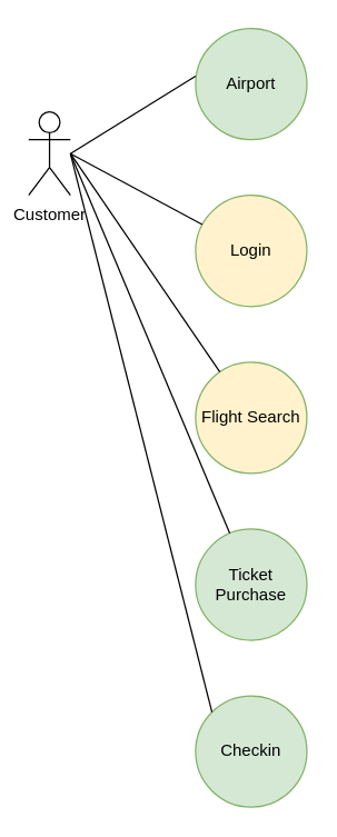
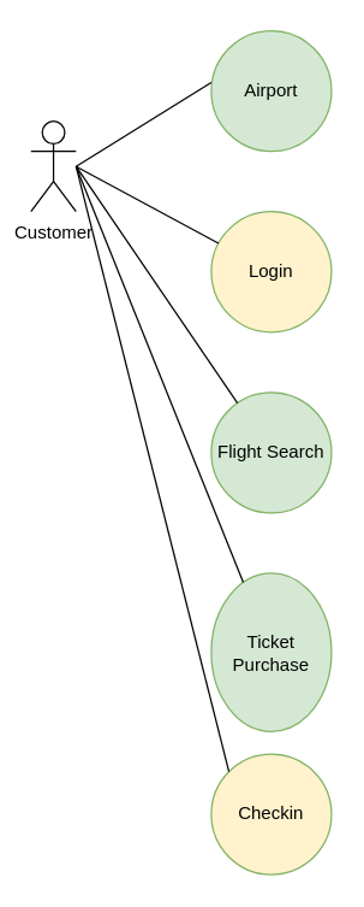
- <mxCell id="5" value="Flight Search" style="ellipse;whiteSpace=wrap;html=1;fillColor=#fff2cc;strokeColor=#82b366;" parent="1" vertex="1"><mxGeometry x="140" y="260" width="80" height="80" as="geometry" /></mxCell>
+ <mxCell id="5" value="Flight Search" style="ellipse;whiteSpace=wrap;html=1;fillColor=#d5e8d4;strokeColor=#82b366;" parent="1" vertex="1"><mxGeometry x="140" y="260" width="80" height="80" as="geometry" /></mxCell>
- <mxCell id="11" value="Ticket Purchase" style="ellipse;whiteSpace=wrap;html=1;fillColor=#d5e8d4;strokeColor=#82b366;" parent="1" vertex="1"><mxGeometry x="140" y="380" width="80" height="80" as="geometry" /></mxCell>
+ <mxCell id="11" value="Ticket Purchase" style="ellipse;whiteSpace=wrap;html=1;fillColor=#d5e8d4;strokeColor=#82b366;" parent="1" vertex="1"><mxGeometry x="140" y="380" width="80" height="105" as="geometry" /></mxCell>
- <mxCell id="6" value="Checkin" style="ellipse;whiteSpace=wrap;html=1;fillColor=#d5e8d4;strokeColor=#82b366;" parent="1" vertex="1"><mxGeometry x="140" y="500" width="80" height="80" as="geometry" /></mxCell>
+ <mxCell id="6" value="Checkin" style="ellipse;whiteSpace=wrap;html=1;fillColor=#fff2cc;strokeColor=#82b366;" parent="1" vertex="1"><mxGeometry x="140" y="500" width="80" height="80" as="geometry" /></mxCell>
